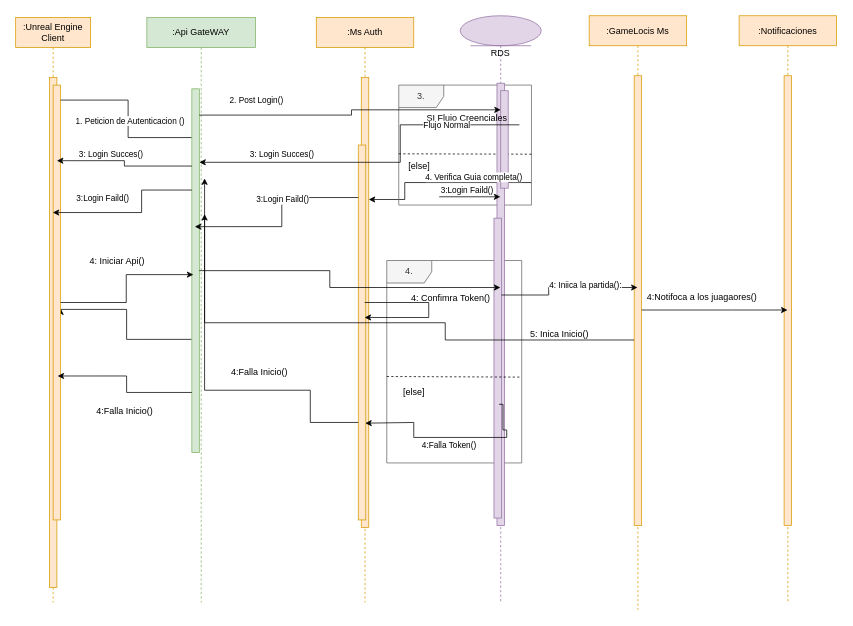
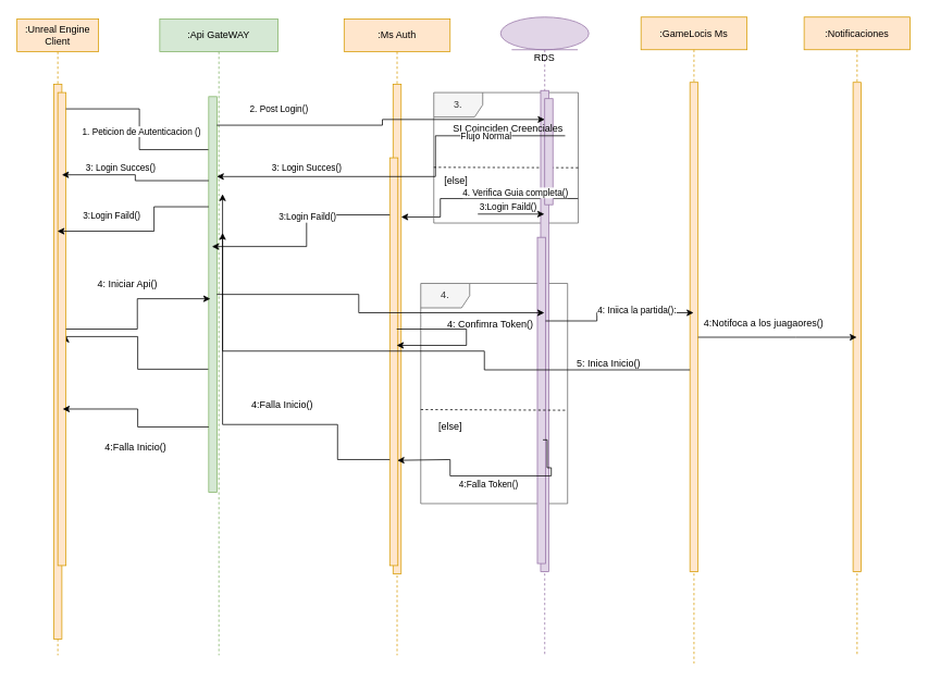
- <mxCell id="34" value="&amp;nbsp;SI Flujo Creenciales" style="text;html=1;align=center;verticalAlign=middle;resizable=0;points=[];autosize=1;strokeColor=none;fillColor=none;" parent="1" vertex="1"><mxGeometry x="540" y="143" width="160" height="30" as="geometry" /></mxCell>
+ <mxCell id="34" value="&amp;nbsp;SI Coinciden Creenciales" style="text;html=1;align=center;verticalAlign=middle;resizable=0;points=[];autosize=1;strokeColor=none;fillColor=none;" parent="1" vertex="1"><mxGeometry x="540" y="143" width="160" height="30" as="geometry" /></mxCell>
